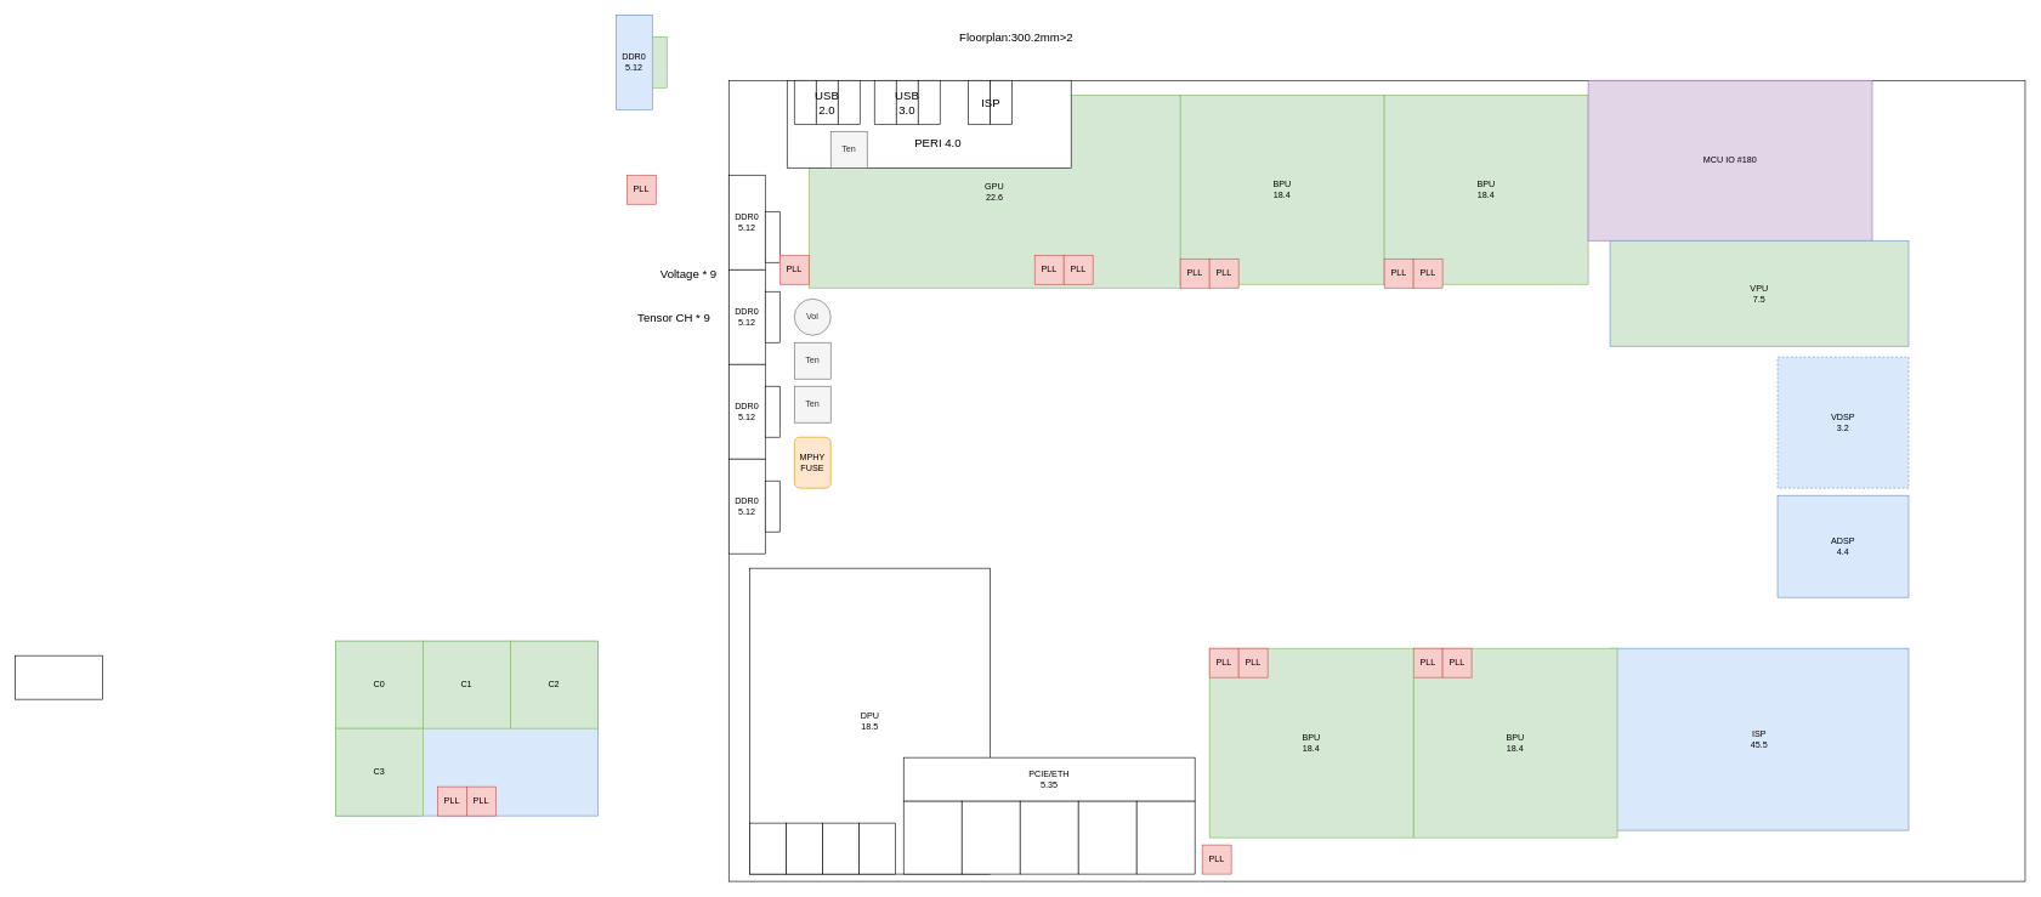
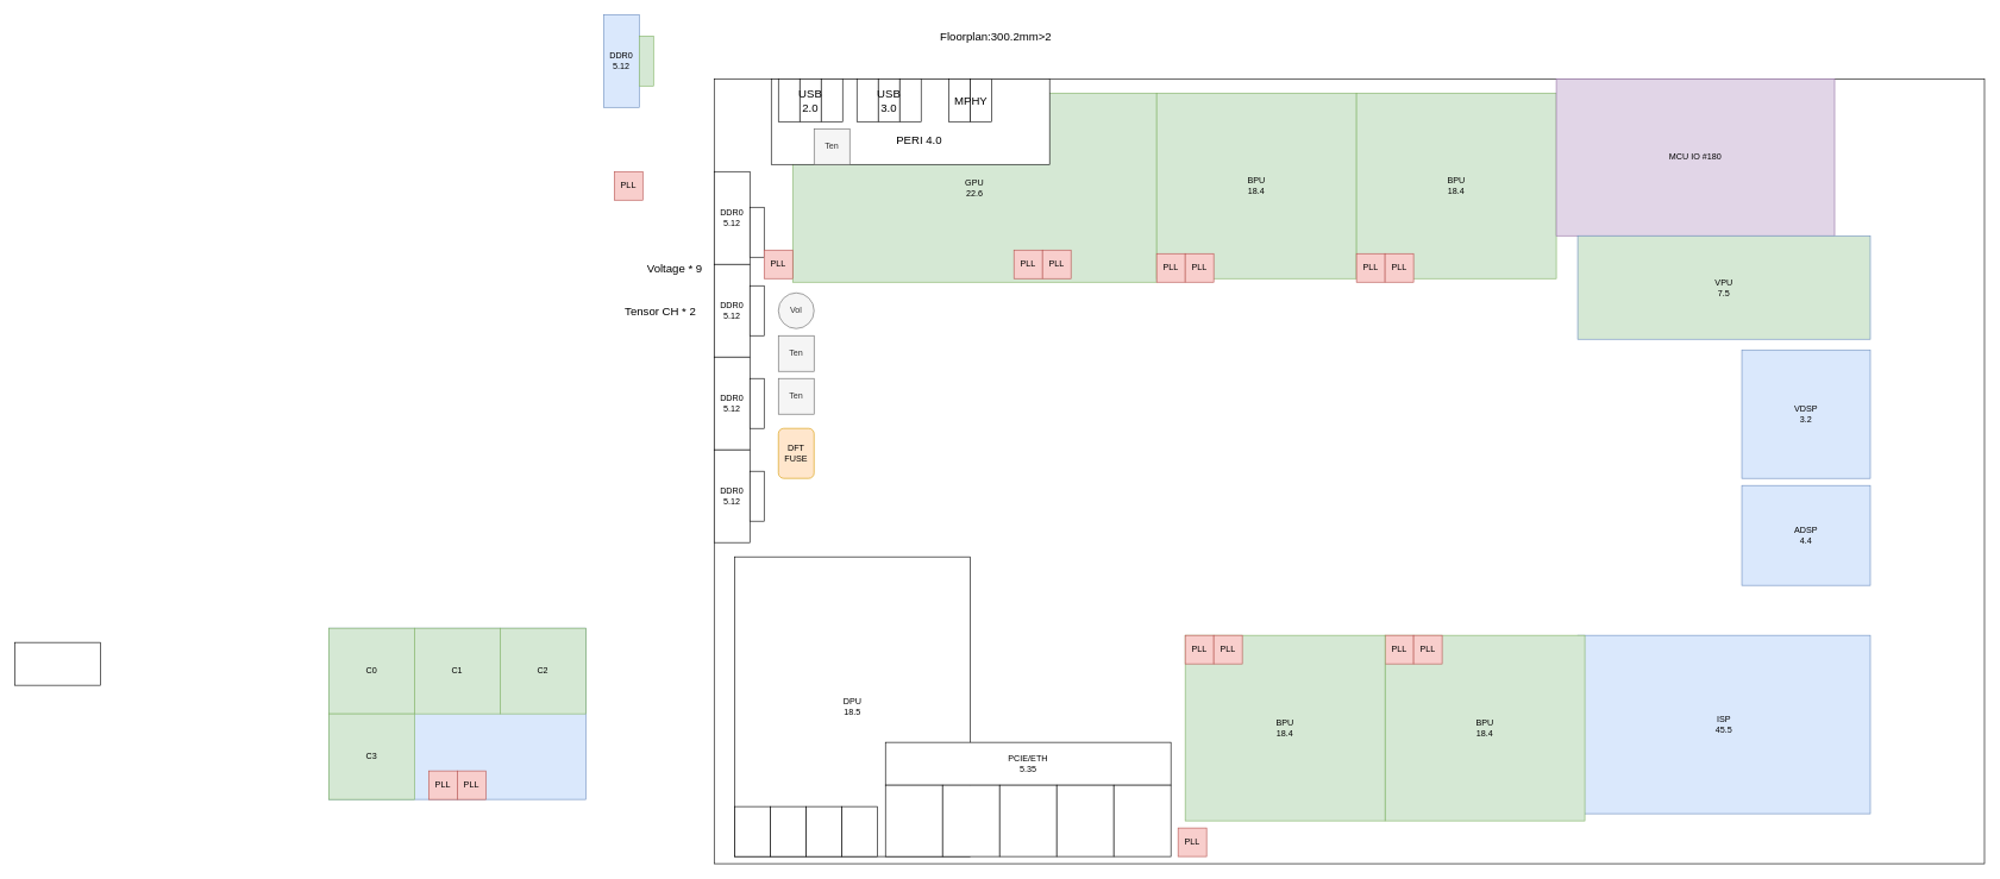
- <mxCell id="33" value="ISP" style="text;html=1;align=center;verticalAlign=middle;whiteSpace=wrap;rounded=0;fontSize=16;" parent="1" vertex="1"><mxGeometry x="1330" y="125" width="60" height="30" as="geometry" /></mxCell>
+ <mxCell id="33" value="MPHY" style="text;html=1;align=center;verticalAlign=middle;whiteSpace=wrap;rounded=0;fontSize=16;" parent="1" vertex="1"><mxGeometry x="1330" y="125" width="60" height="30" as="geometry" /></mxCell>
- <mxCell id="12" value="Tensor CH * 9" style="text;html=1;align=center;verticalAlign=middle;whiteSpace=wrap;rounded=0;fontSize=16;" parent="1" vertex="1"><mxGeometry x="860" y="420" width="130" height="30" as="geometry" /></mxCell>
+ <mxCell id="12" value="Tensor CH * 2" style="text;html=1;align=center;verticalAlign=middle;whiteSpace=wrap;rounded=0;fontSize=16;" parent="1" vertex="1"><mxGeometry x="860" y="420" width="130" height="30" as="geometry" /></mxCell>
- <mxCell id="47" value="VDSP&lt;div&gt;3.2&lt;/div&gt;" style="rounded=0;whiteSpace=wrap;html=1;fillColor=#dae8fc;strokeColor=#6c8ebf;dashed=1;" parent="1" vertex="1"><mxGeometry x="2440" y="490" width="180" height="180" as="geometry" /></mxCell>
+ <mxCell id="47" value="VDSP&lt;div&gt;3.2&lt;/div&gt;" style="rounded=0;whiteSpace=wrap;html=1;fillColor=#dae8fc;strokeColor=#6c8ebf;" parent="1" vertex="1"><mxGeometry x="2440" y="490" width="180" height="180" as="geometry" /></mxCell>
- <mxCell id="13" value="MPHY&lt;div&gt;FUSE&lt;/div&gt;" style="rounded=1;whiteSpace=wrap;html=1;fillColor=#ffe6cc;strokeColor=#d79b00;" parent="1" vertex="1"><mxGeometry x="1090" y="600" width="50" height="70" as="geometry" /></mxCell>
+ <mxCell id="13" value="DFT&lt;div&gt;FUSE&lt;/div&gt;" style="rounded=1;whiteSpace=wrap;html=1;fillColor=#ffe6cc;strokeColor=#d79b00;" parent="1" vertex="1"><mxGeometry x="1090" y="600" width="50" height="70" as="geometry" /></mxCell>
